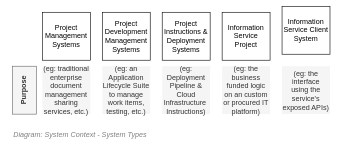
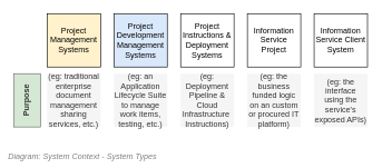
- <mxCell id="6" value="Information Service Client&lt;br&gt;System" style="rounded=0;whiteSpace=wrap;html=1;" vertex="1" parent="1"><mxGeometry x="470" y="10" width="80" height="80" as="geometry" /></mxCell>
+ <mxCell id="6" value="Information Service Client&lt;br&gt;System" style="rounded=0;whiteSpace=wrap;html=1;" vertex="1" parent="1"><mxGeometry x="470" y="20" width="80" height="80" as="geometry" /></mxCell>
- <mxCell id="2" value="Project Management Systems" style="rounded=0;whiteSpace=wrap;html=1;" vertex="1" parent="1"><mxGeometry x="70" y="20" width="80" height="80" as="geometry" /></mxCell>
+ <mxCell id="2" value="Project Management Systems" style="rounded=0;whiteSpace=wrap;html=1;fillColor=#fff2cc;" vertex="1" parent="1"><mxGeometry x="70" y="20" width="80" height="80" as="geometry" /></mxCell>
- <mxCell id="3" value="Project Development Management Systems" style="rounded=0;whiteSpace=wrap;html=1;" vertex="1" parent="1"><mxGeometry x="170" y="20" width="80" height="80" as="geometry" /></mxCell>
+ <mxCell id="3" value="Project Development Management Systems" style="rounded=0;whiteSpace=wrap;html=1;fillColor=#dae8fc;" vertex="1" parent="1"><mxGeometry x="170" y="20" width="80" height="80" as="geometry" /></mxCell>
- <mxCell id="12" value="Purpose" style="rounded=0;whiteSpace=wrap;html=1;horizontal=0;fillColor=#f5f5f5;strokeColor=#666666;fontColor=#333333;fontStyle=1" vertex="1" parent="1"><mxGeometry x="20" y="110" width="40" height="80" as="geometry" /></mxCell>
+ <mxCell id="12" value="Purpose" style="rounded=0;whiteSpace=wrap;html=1;horizontal=0;fillColor=#d5e8d4;strokeColor=#666666;fontColor=#333333;fontStyle=1;" vertex="1" parent="1"><mxGeometry x="20" y="110" width="40" height="80" as="geometry" /></mxCell>
- <mxCell id="13" value="&lt;font style=&quot;font-size: 12px&quot;&gt;&lt;span style=&quot;font-size: 12px&quot;&gt;Diagram: &lt;/span&gt;System Context - System Types&lt;/font&gt;" style="text;strokeColor=none;fillColor=none;html=1;fontSize=24;fontStyle=2;verticalAlign=middle;align=left;shadow=0;glass=0;comic=0;opacity=30;fontColor=#808080;" vertex="1" parent="1"><mxGeometry x="20" y="210" width="520" height="20" as="geometry" /></mxCell>
+ <mxCell id="13" value="&lt;font style=&quot;font-size: 12px&quot;&gt;&lt;span style=&quot;font-size: 12px&quot;&gt;Diagram: &lt;/span&gt;System Context - System Types&lt;/font&gt;" style="text;strokeColor=none;fillColor=none;html=1;fontSize=24;fontStyle=2;verticalAlign=middle;align=left;shadow=0;glass=0;comic=0;opacity=30;fontColor=#808080;" vertex="1" parent="1"><mxGeometry x="10" y="220" width="520" height="20" as="geometry" /></mxCell>
